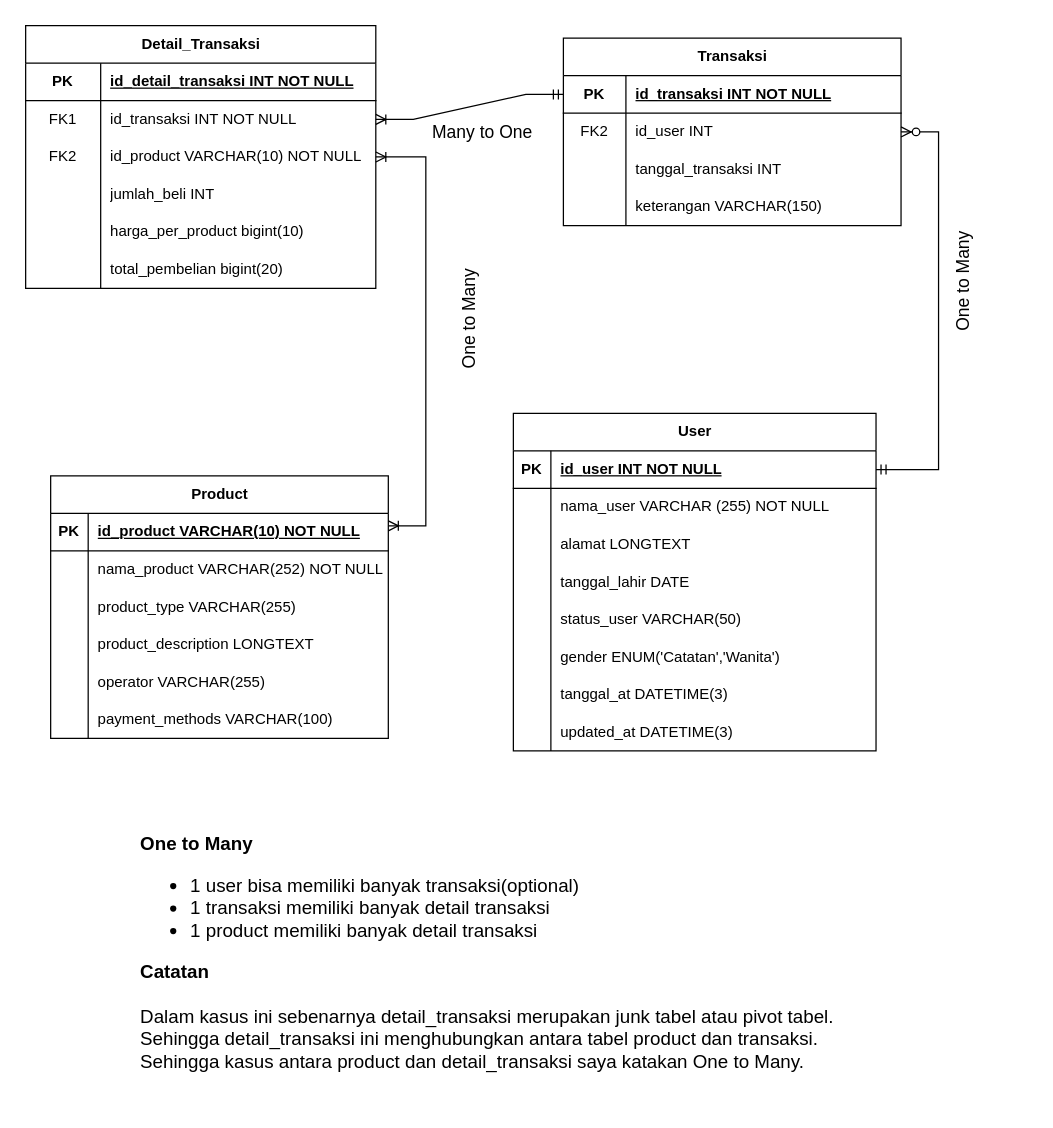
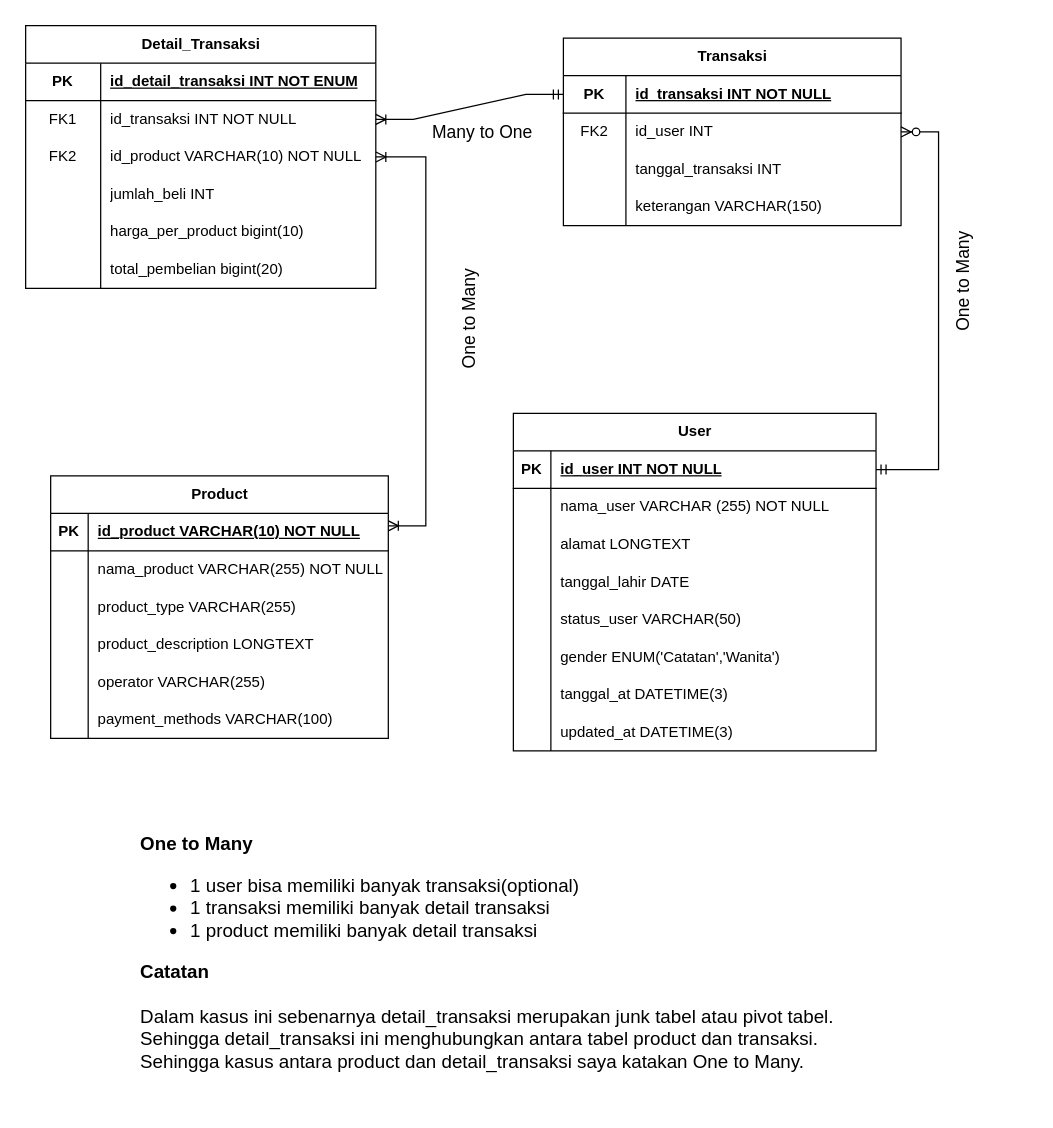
- <mxCell id="5" value="id_detail_transaksi INT NOT NULL" style="shape=partialRectangle;connectable=0;fillColor=none;top=0;left=0;bottom=0;right=0;align=left;spacingLeft=6;fontStyle=5;overflow=hidden;whiteSpace=wrap;html=1;" parent="3" vertex="1"><mxGeometry x="60" width="220" height="30" as="geometry"><mxRectangle width="220" height="30" as="alternateBounds" /></mxGeometry></mxCell>
+ <mxCell id="5" value="id_detail_transaksi INT NOT ENUM" style="shape=partialRectangle;connectable=0;fillColor=none;top=0;left=0;bottom=0;right=0;align=left;spacingLeft=6;fontStyle=5;overflow=hidden;whiteSpace=wrap;html=1;" parent="3" vertex="1"><mxGeometry x="60" width="220" height="30" as="geometry"><mxRectangle width="220" height="30" as="alternateBounds" /></mxGeometry></mxCell>
- <mxCell id="40" value="nama_product VARCHAR(252) NOT NULL" style="shape=partialRectangle;connectable=0;fillColor=none;top=0;left=0;bottom=0;right=0;align=left;spacingLeft=6;overflow=hidden;whiteSpace=wrap;html=1;" parent="38" vertex="1"><mxGeometry x="30" width="240" height="30" as="geometry"><mxRectangle width="240" height="30" as="alternateBounds" /></mxGeometry></mxCell>
+ <mxCell id="40" value="nama_product VARCHAR(255) NOT NULL" style="shape=partialRectangle;connectable=0;fillColor=none;top=0;left=0;bottom=0;right=0;align=left;spacingLeft=6;overflow=hidden;whiteSpace=wrap;html=1;" parent="38" vertex="1"><mxGeometry x="30" width="240" height="30" as="geometry"><mxRectangle width="240" height="30" as="alternateBounds" /></mxGeometry></mxCell>
